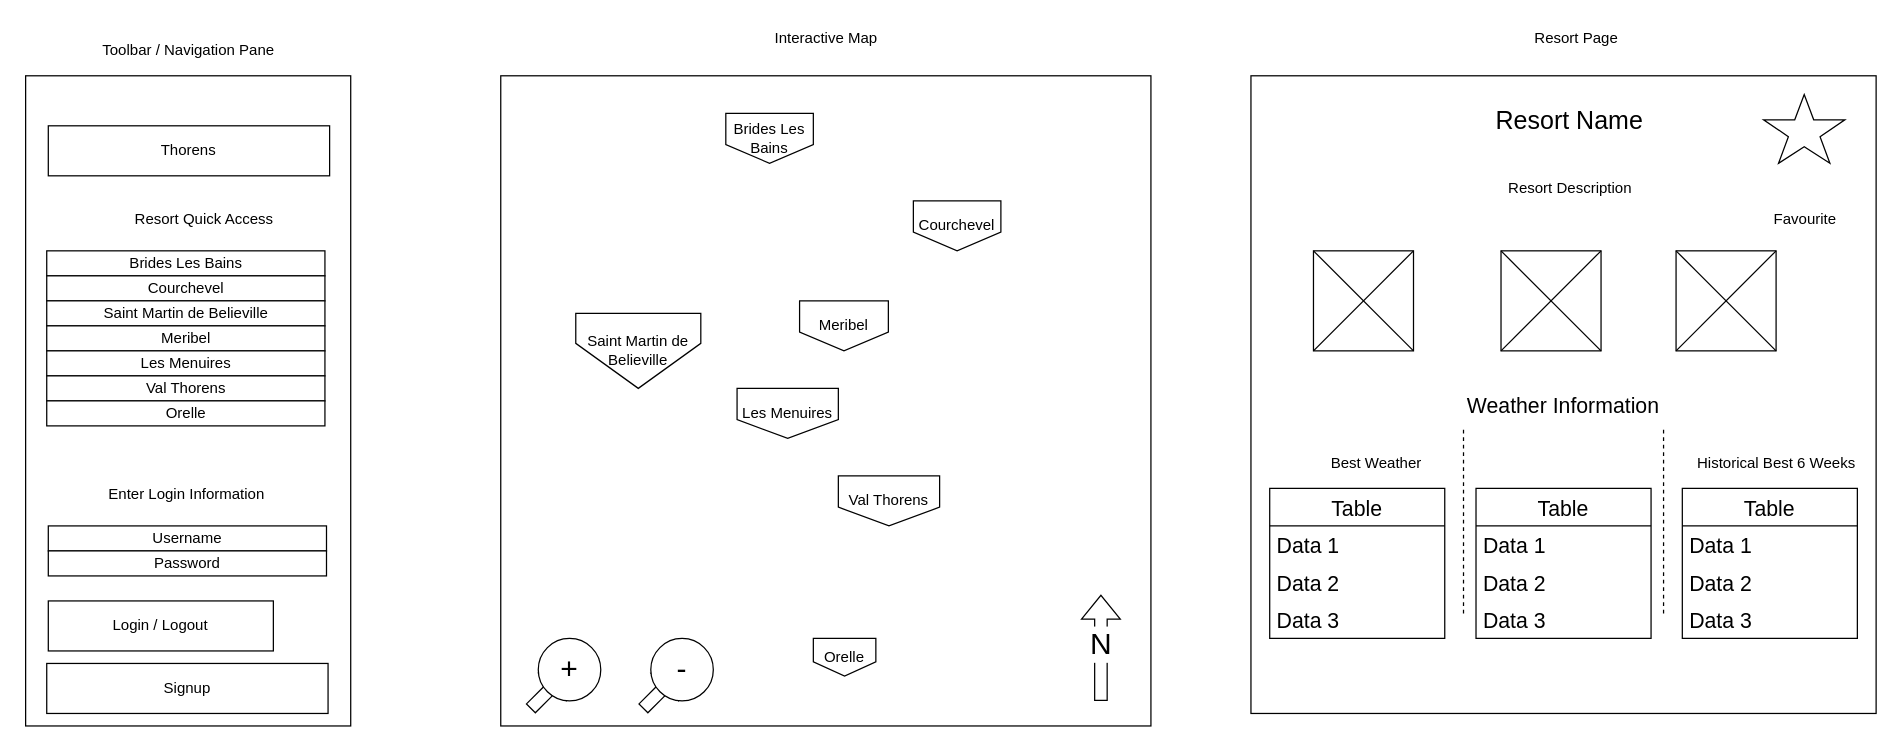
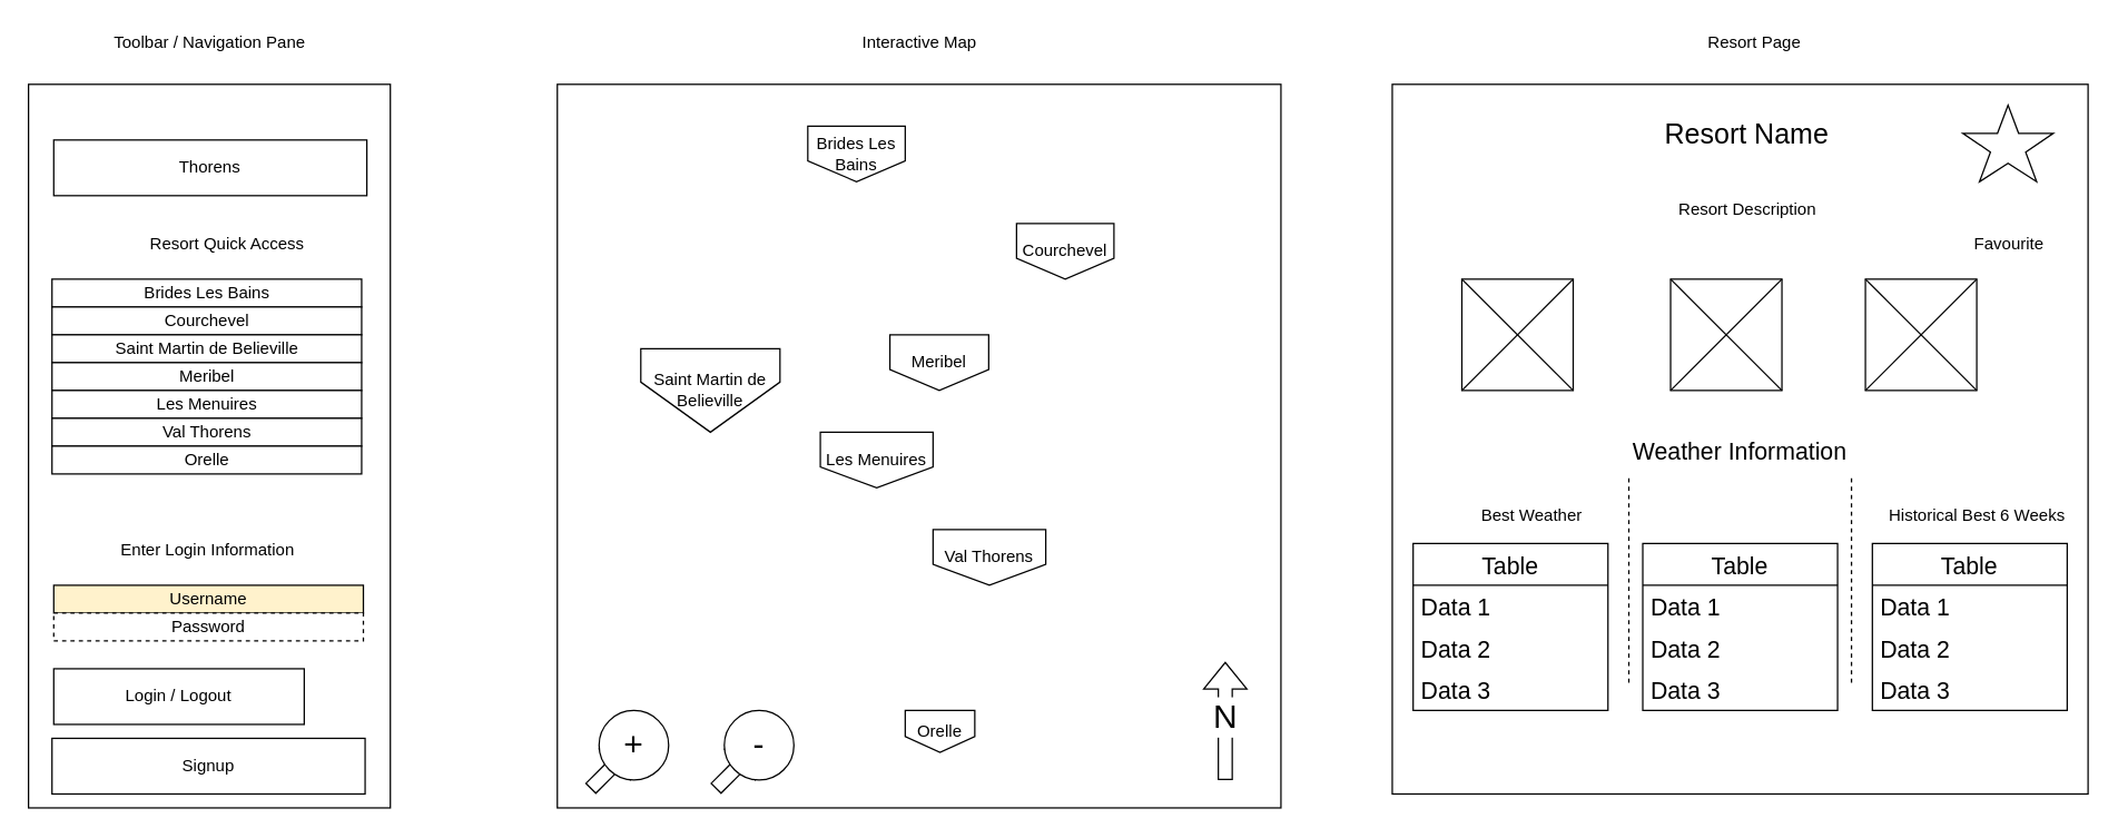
- <mxCell id="19" value="Toolbar / Navigation Pane" style="text;html=1;align=center;verticalAlign=middle;resizable=0;points=[];autosize=1;strokeColor=none;fillColor=none;" vertex="1" parent="1"><mxGeometry x="75" y="30" width="150" height="20" as="geometry" /></mxCell>
+ <mxCell id="19" value="Toolbar / Navigation Pane" style="text;html=1;align=center;verticalAlign=middle;resizable=0;points=[];autosize=1;strokeColor=none;fillColor=none;" vertex="1" parent="1"><mxGeometry x="75" y="20" width="150" height="20" as="geometry" /></mxCell>
- <mxCell id="22" value="Username" style="rounded=0;whiteSpace=wrap;html=1;" vertex="1" parent="1"><mxGeometry x="38.13" y="420" width="222.5" height="20" as="geometry" /></mxCell>
+ <mxCell id="22" value="Username" style="rounded=0;whiteSpace=wrap;html=1;fillColor=#fff2cc;" vertex="1" parent="1"><mxGeometry x="38.13" y="420" width="222.5" height="20" as="geometry" /></mxCell>
- <mxCell id="23" value="Password" style="rounded=0;whiteSpace=wrap;html=1;" vertex="1" parent="1"><mxGeometry x="38.13" y="440" width="222.5" height="20" as="geometry" /></mxCell>
+ <mxCell id="23" value="Password" style="rounded=0;whiteSpace=wrap;html=1;dashed=1;" vertex="1" parent="1"><mxGeometry x="38.13" y="440" width="222.5" height="20" as="geometry" /></mxCell>
